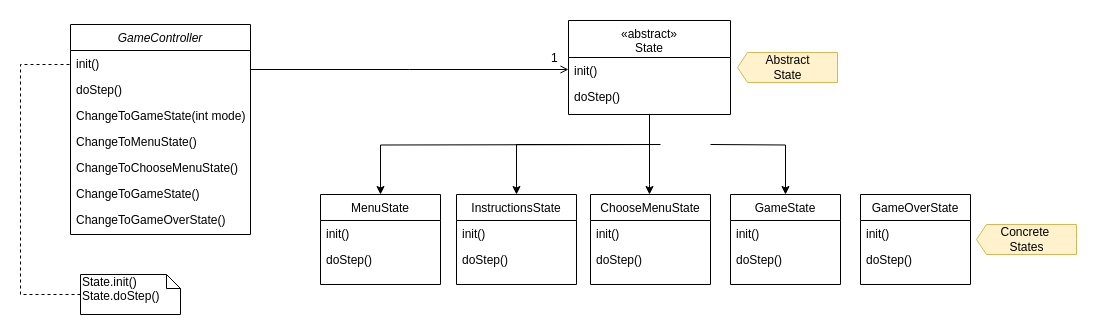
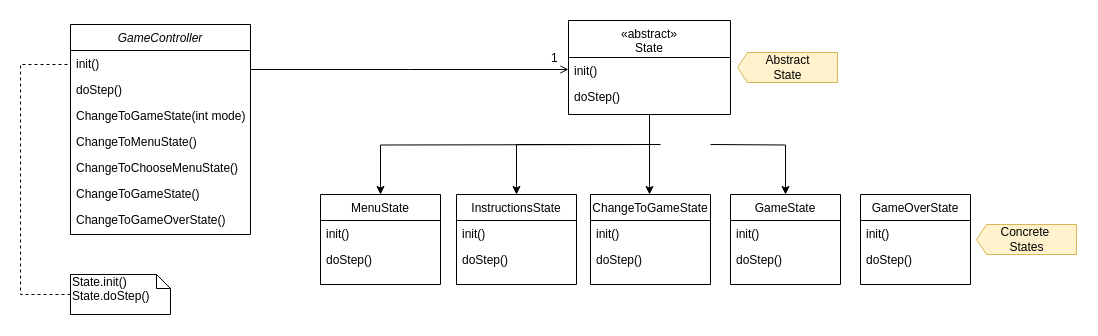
- <mxCell id="22" value="ChooseMenuState" style="swimlane;fontStyle=0;align=center;verticalAlign=top;childLayout=stackLayout;horizontal=1;startSize=26;horizontalStack=0;resizeParent=1;resizeLast=0;collapsible=1;marginBottom=0;rounded=0;shadow=0;strokeWidth=1;" parent="1" vertex="1"><mxGeometry x="590" y="194" width="120" height="90" as="geometry"><mxRectangle x="550" y="140" width="160" height="26" as="alternateBounds" /></mxGeometry></mxCell>
+ <mxCell id="22" value="ChangeToGameState" style="swimlane;fontStyle=0;align=center;verticalAlign=top;childLayout=stackLayout;horizontal=1;startSize=26;horizontalStack=0;resizeParent=1;resizeLast=0;collapsible=1;marginBottom=0;rounded=0;shadow=0;strokeWidth=1;" parent="1" vertex="1"><mxGeometry x="590" y="194" width="120" height="90" as="geometry"><mxRectangle x="550" y="140" width="160" height="26" as="alternateBounds" /></mxGeometry></mxCell>
- <mxCell id="35" value="State.init()&lt;br&gt;State.doStep()" style="shape=note;whiteSpace=wrap;html=1;size=14;verticalAlign=top;align=left;spacingTop=-6;" parent="1" vertex="1"><mxGeometry x="80" y="274" width="100" height="40" as="geometry" /></mxCell>
+ <mxCell id="35" value="State.init()&lt;br&gt;State.doStep()" style="shape=note;whiteSpace=wrap;html=1;size=14;verticalAlign=top;align=left;spacingTop=-6;" parent="1" vertex="1"><mxGeometry x="70" y="274" width="100" height="40" as="geometry" /></mxCell>
